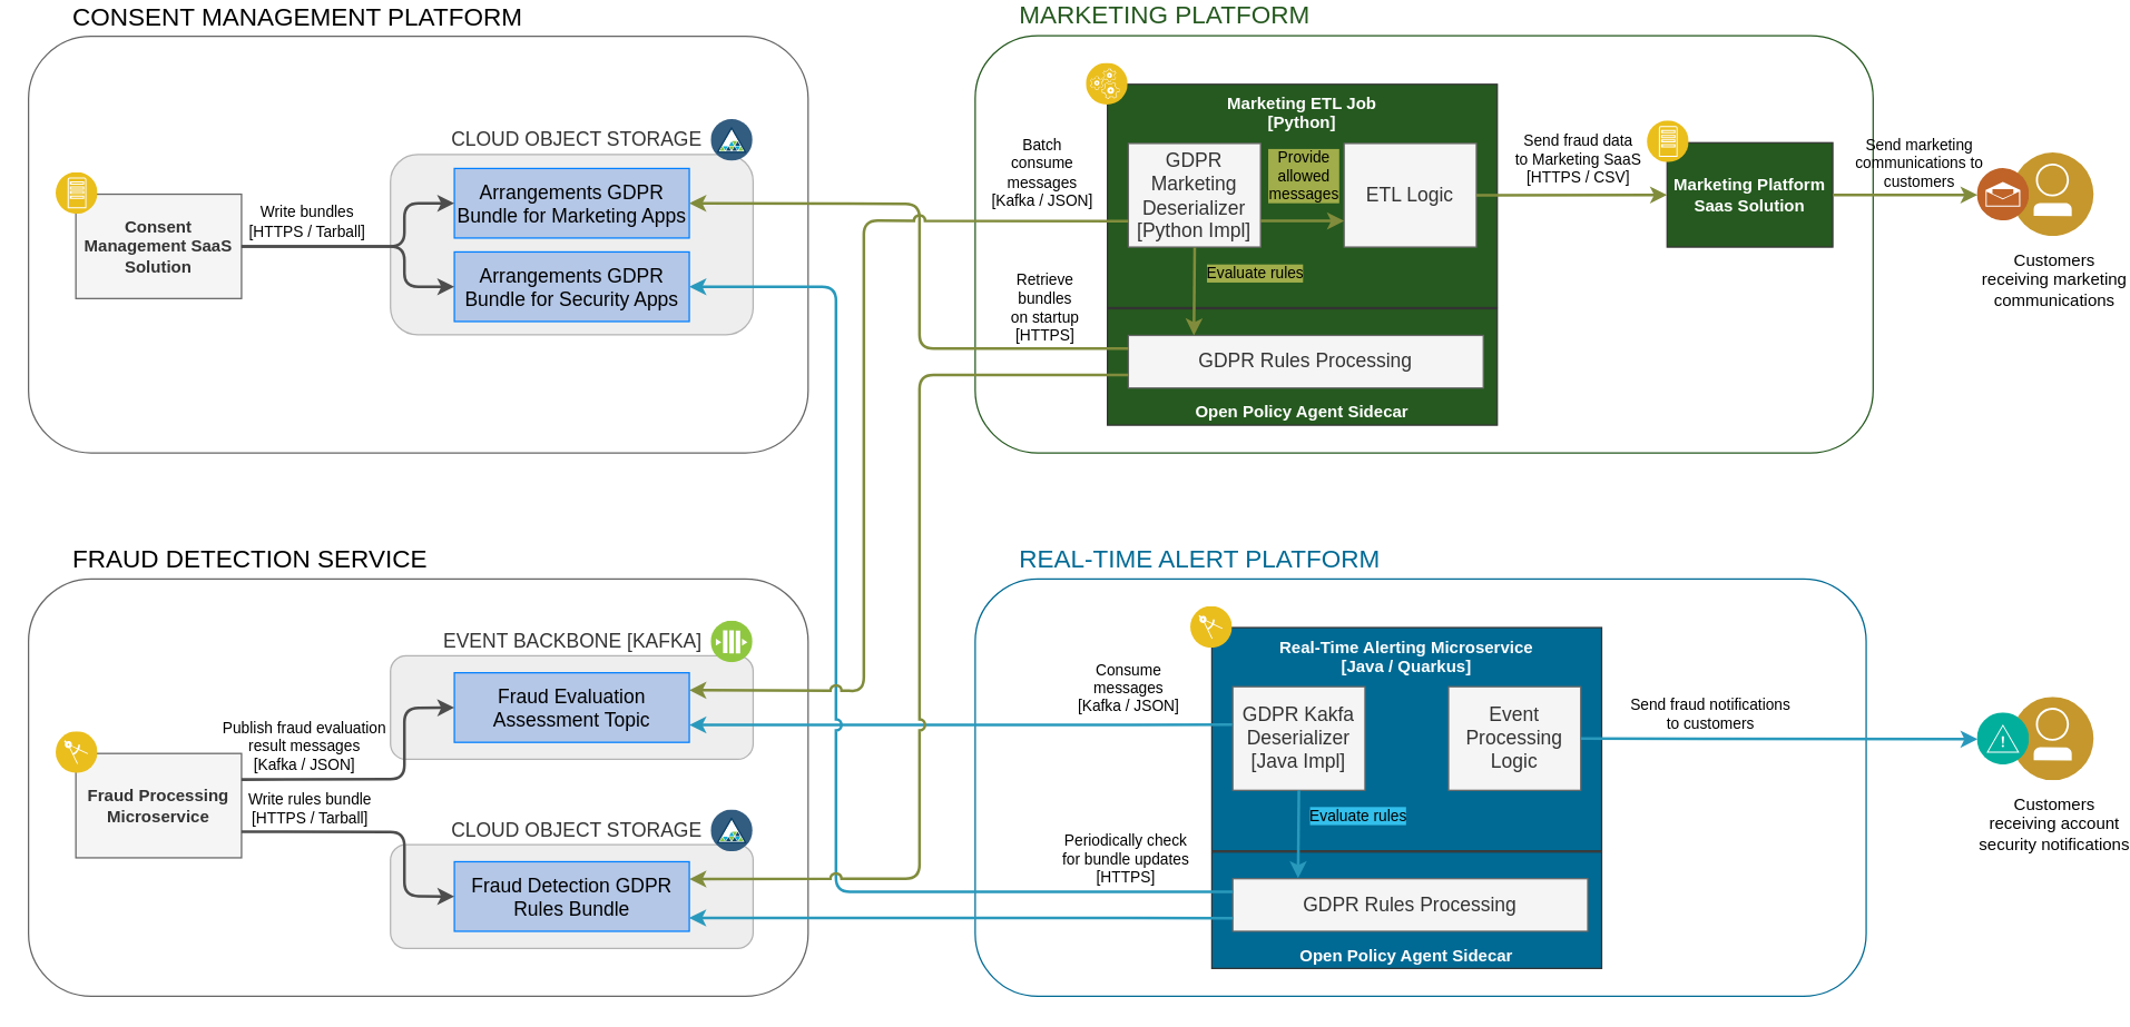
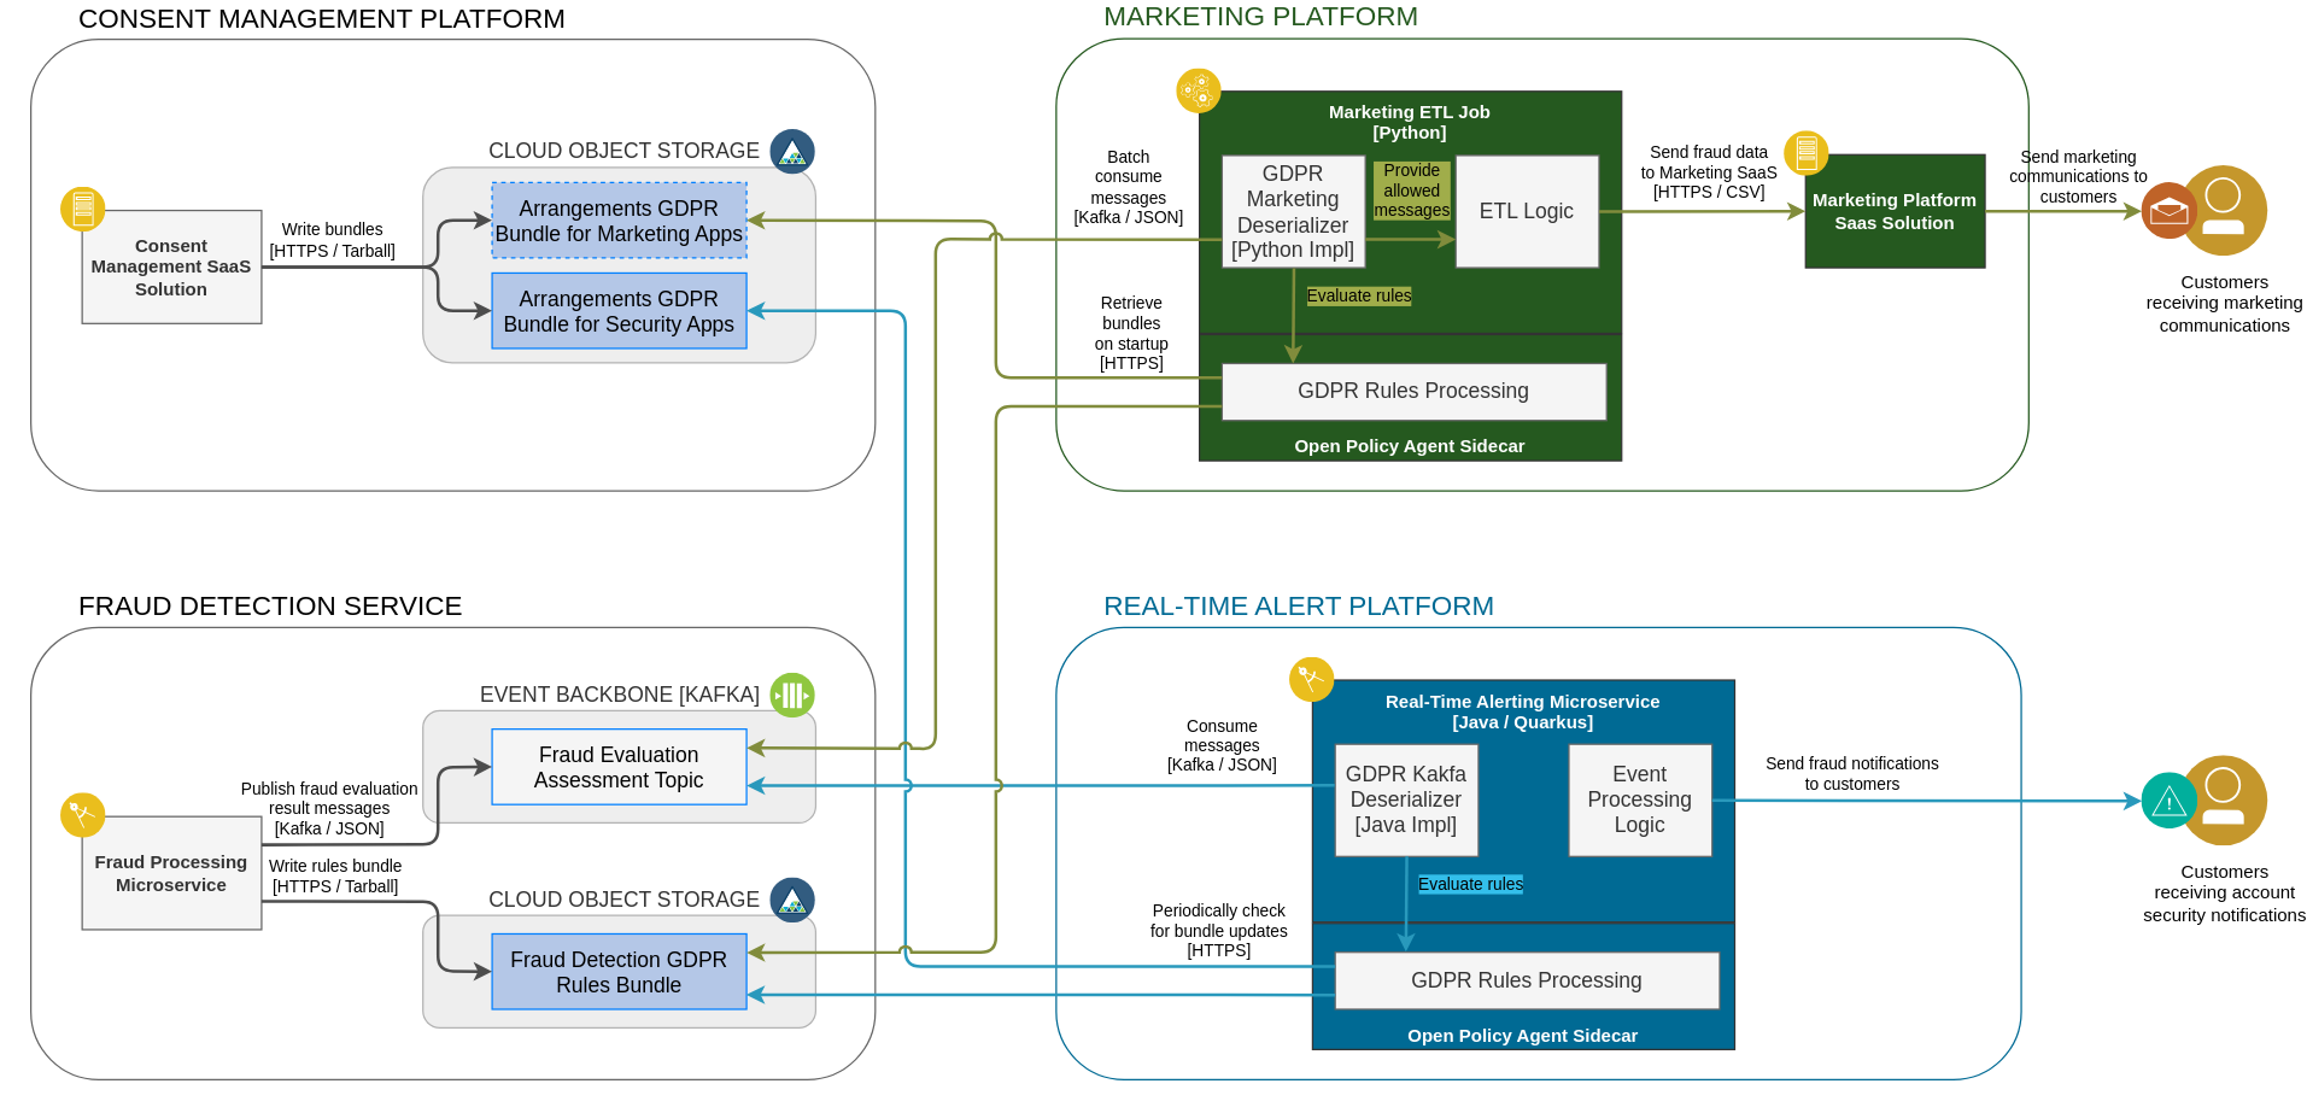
- <mxCell id="7" value="Arrangements GDPR Bundle for Marketing Apps" style="rounded=0;whiteSpace=wrap;html=1;fontSize=14;fillColor=#B4C7E7;strokeWidth=1;strokeColor=#007FFF;fontStyle=0" parent="1" vertex="1"><mxGeometry x="325.88" y="115.5" width="168.75" height="50" as="geometry" /></mxCell>
+ <mxCell id="7" value="Arrangements GDPR Bundle for Marketing Apps" style="rounded=0;whiteSpace=wrap;html=1;fontSize=14;fillColor=#B4C7E7;strokeWidth=1;strokeColor=#007FFF;fontStyle=0;dashed=1;" parent="1" vertex="1"><mxGeometry x="325.88" y="115.5" width="168.75" height="50" as="geometry" /></mxCell>
- <mxCell id="17" value="Fraud Evaluation Assessment Topic" style="rounded=0;whiteSpace=wrap;html=1;fontSize=14;fillColor=#B4C7E7;strokeWidth=1;strokeColor=#007FFF;fontStyle=0" vertex="1" parent="1"><mxGeometry x="325.88" y="478" width="168.75" height="50" as="geometry" /></mxCell>
+ <mxCell id="17" value="Fraud Evaluation Assessment Topic" style="rounded=0;whiteSpace=wrap;html=1;fontSize=14;fillColor=#f5f5f5;strokeWidth=1;strokeColor=#007FFF;fontStyle=0;" vertex="1" parent="1"><mxGeometry x="325.88" y="478" width="168.75" height="50" as="geometry" /></mxCell>
